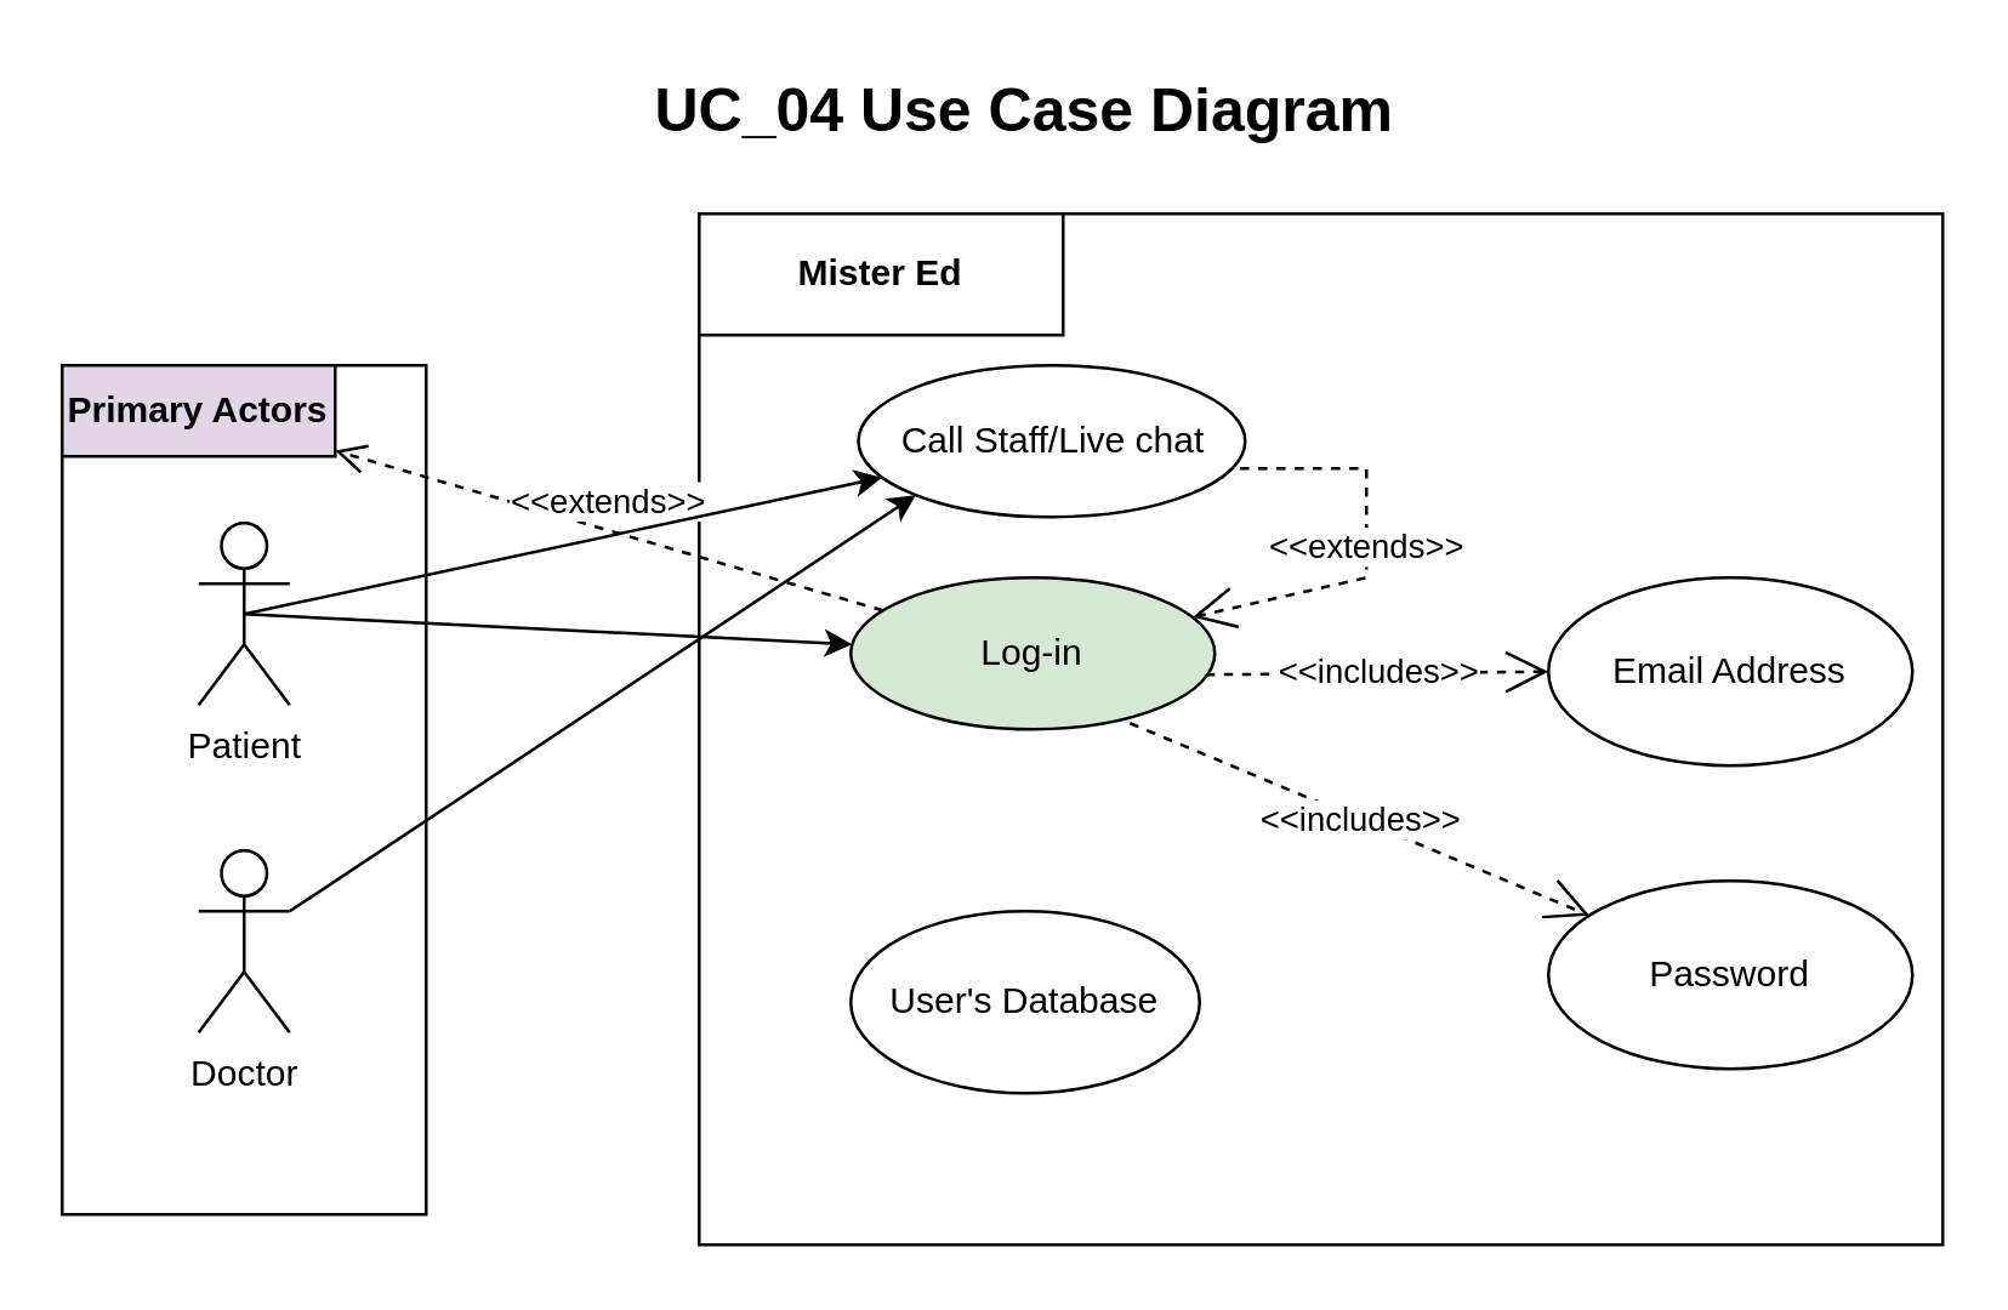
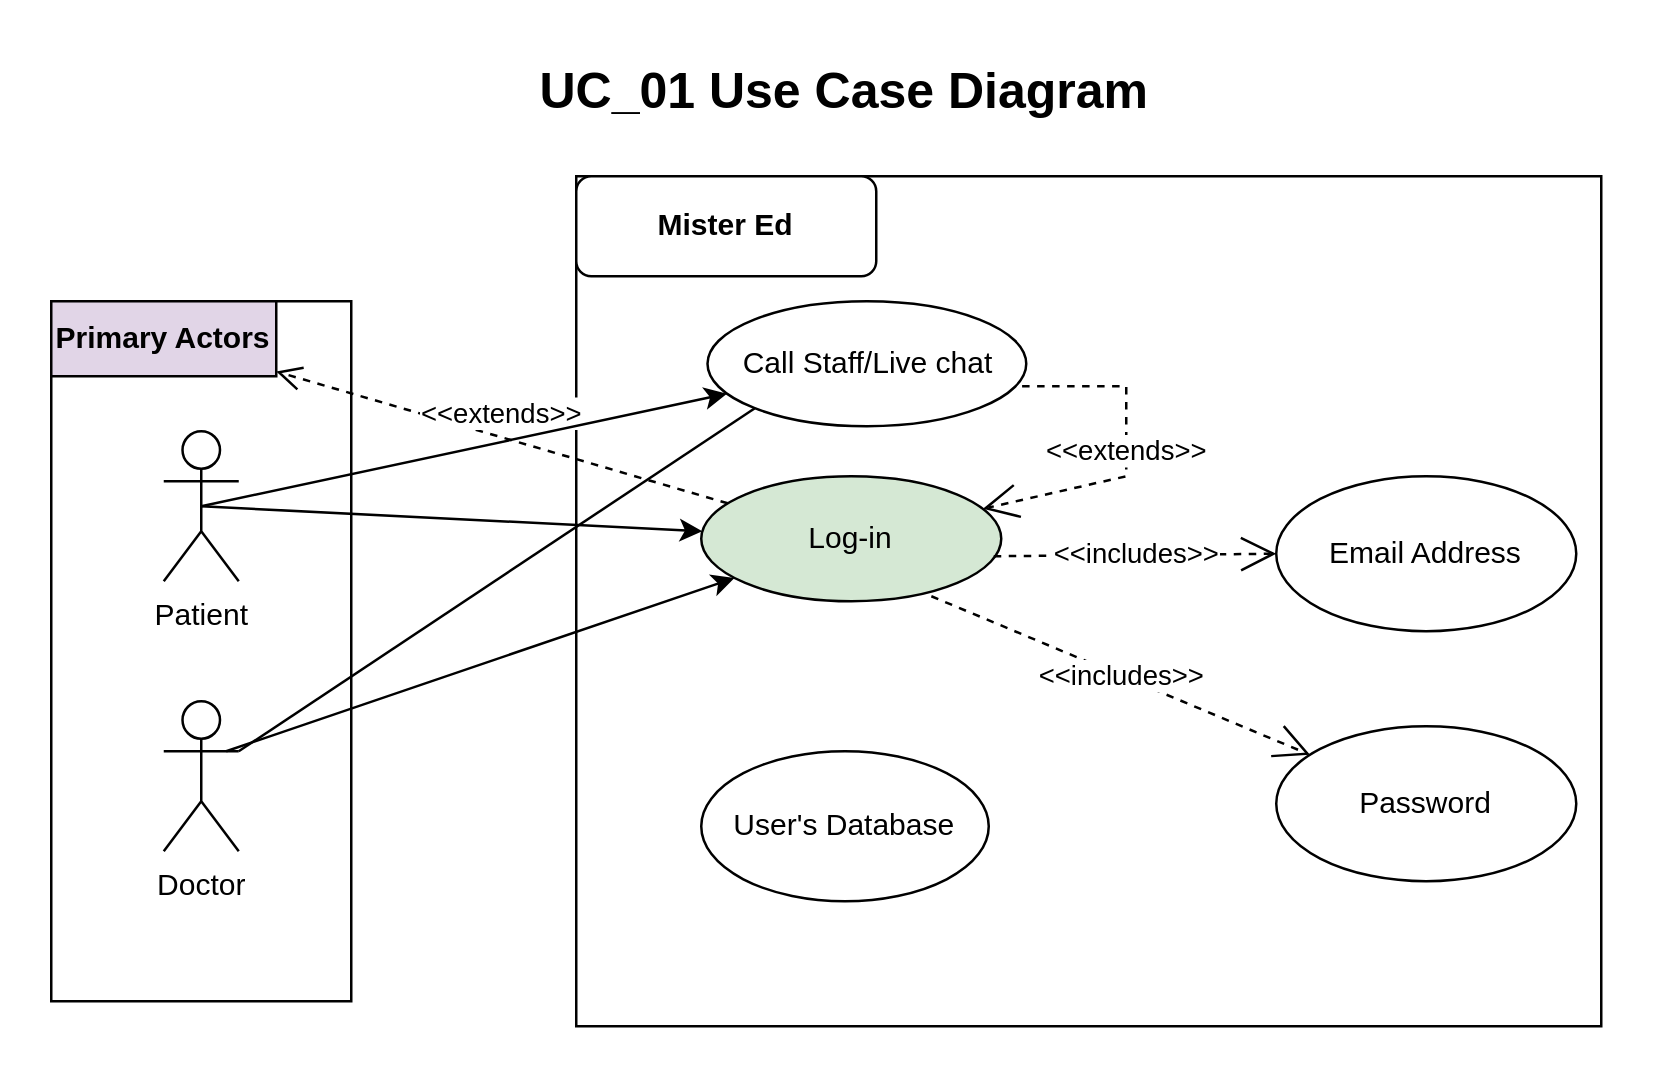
- <mxCell id="17" value="&lt;b&gt;&lt;font style=&quot;font-size: 20px;&quot;&gt;UC_04 Use Case Diagram&lt;/font&gt;&lt;/b&gt;" style="text;html=1;align=center;verticalAlign=middle;whiteSpace=wrap;rounded=0;" vertex="1" parent="1"><mxGeometry x="190" y="20" width="295" height="30" as="geometry" /></mxCell>
+ <mxCell id="17" value="&lt;b&gt;&lt;font style=&quot;font-size: 20px;&quot;&gt;UC_01 Use Case Diagram&lt;/font&gt;&lt;/b&gt;" style="text;html=1;align=center;verticalAlign=middle;whiteSpace=wrap;rounded=0;" vertex="1" parent="1"><mxGeometry x="190" y="20" width="295" height="30" as="geometry" /></mxCell>
- <mxCell id="3" value="&lt;b&gt; Mister Ed&lt;/b&gt;" style="rounded=0;whiteSpace=wrap;html=1;" vertex="1" parent="1"><mxGeometry x="230" y="70" width="120" height="40" as="geometry" /></mxCell>
+ <mxCell id="3" value="&lt;b&gt; Mister Ed&lt;/b&gt;" style="whiteSpace=wrap;html=1;rounded=1;" vertex="1" parent="1"><mxGeometry x="230" y="70" width="120" height="40" as="geometry" /></mxCell>
- <mxCell id="21" value="" style="endArrow=classic;html=1;rounded=0;entryX=0;entryY=1;entryDx=0;entryDy=0;" edge="1" parent="1" source="15" target="18"><mxGeometry width="50" height="50" relative="1" as="geometry"><mxPoint x="100" y="310" as="sourcePoint" /><mxPoint x="350" y="320" as="targetPoint" /></mxGeometry></mxCell>
+ <mxCell id="21" value="" style="endArrow=none;html=1;rounded=0;entryX=0;entryY=1;entryDx=0;entryDy=0;" edge="1" parent="1" source="15" target="18"><mxGeometry width="50" height="50" relative="1" as="geometry"><mxPoint x="100" y="310" as="sourcePoint" /><mxPoint x="350" y="320" as="targetPoint" /></mxGeometry></mxCell>
+ <mxCell id="16" value="" style="endArrow=classic;html=1;rounded=0;exitX=0.833;exitY=0.333;exitDx=0;exitDy=0;exitPerimeter=0;" edge="1" parent="1" source="15" target="4"><mxGeometry width="50" height="50" relative="1" as="geometry"><mxPoint x="100" y="300" as="sourcePoint" /><mxPoint x="350" y="380" as="targetPoint" /></mxGeometry></mxCell>
